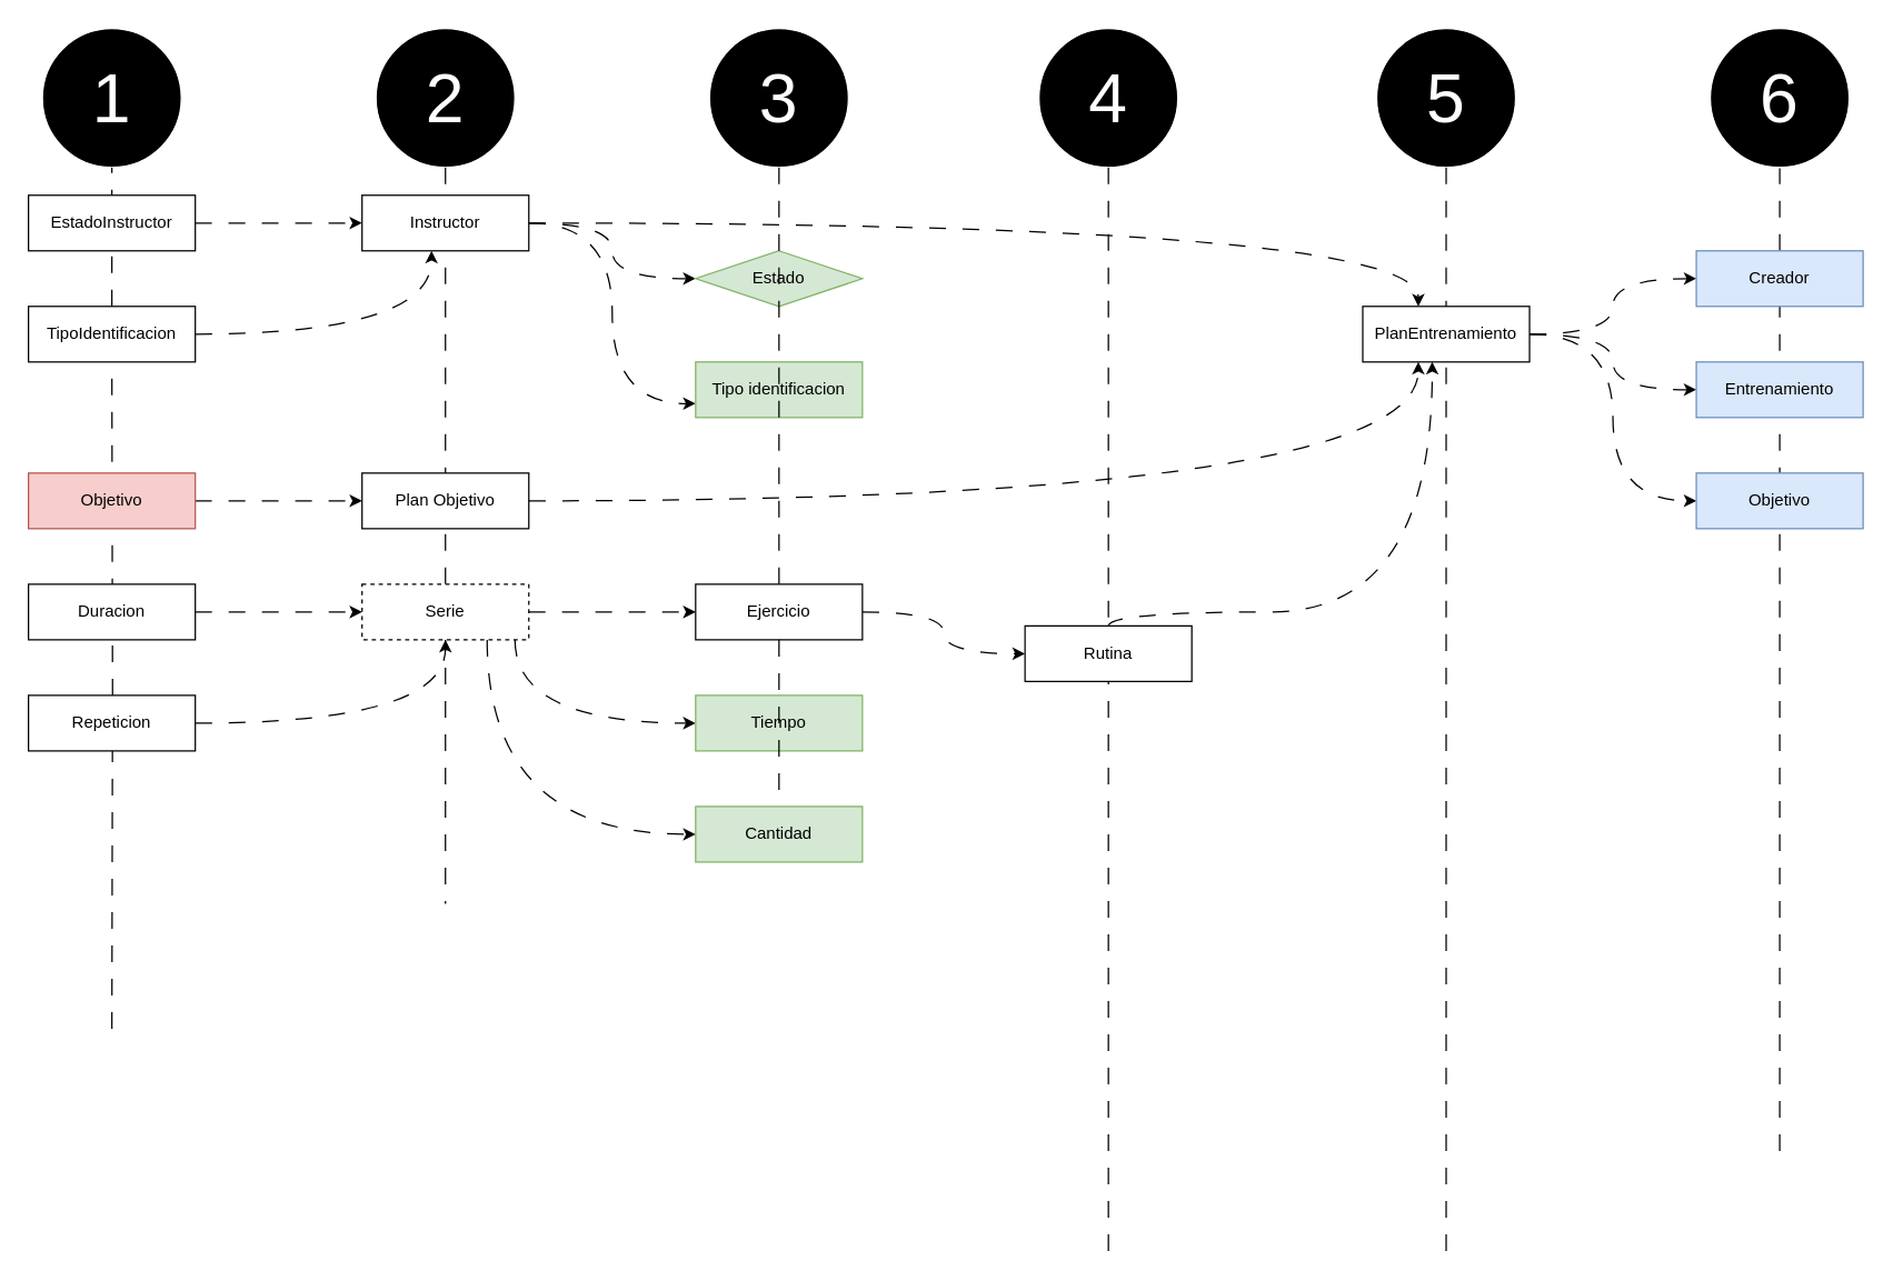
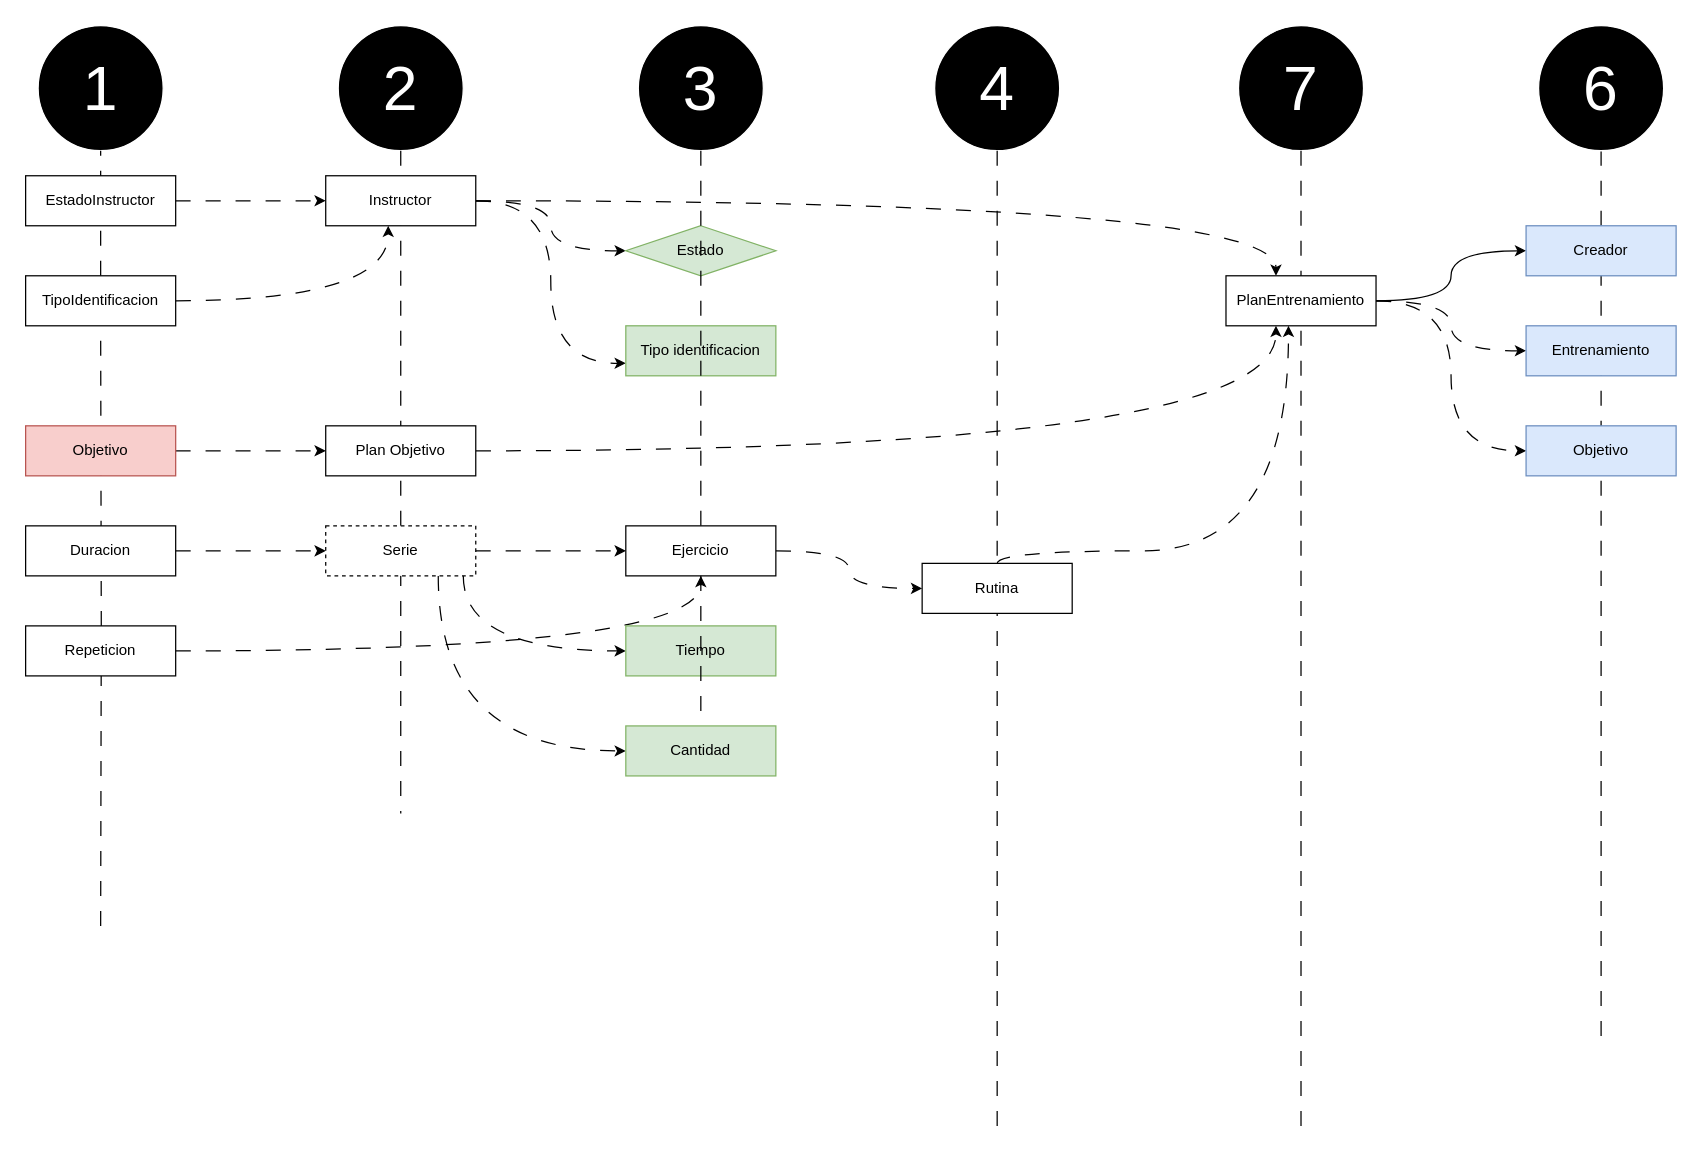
- <mxCell id="31" value="5" style="ellipse;whiteSpace=wrap;html=1;aspect=fixed;fillColor=#000000;strokeColor=#FFFFFF;fontColor=#FFFFFF;fontSize=50;" parent="1" vertex="1"><mxGeometry x="990" width="100" height="100" as="geometry" y="20" /></mxCell>
+ <mxCell id="31" value="7" style="ellipse;whiteSpace=wrap;html=1;aspect=fixed;fillColor=#000000;strokeColor=#FFFFFF;fontColor=#FFFFFF;fontSize=50;" parent="1" vertex="1"><mxGeometry x="990" width="100" height="100" as="geometry" y="20" /></mxCell>
- <mxCell id="38" style="edgeStyle=orthogonalEdgeStyle;rounded=0;orthogonalLoop=1;jettySize=auto;html=1;curved=1;dashed=1;dashPattern=12 12;" parent="1" source="41" target="44" edge="1"><mxGeometry relative="1" as="geometry" /></mxCell>
+ <mxCell id="38" style="edgeStyle=orthogonalEdgeStyle;rounded=0;orthogonalLoop=1;jettySize=auto;html=1;curved=1;dashed=0;dashPattern=12 12;" parent="1" source="41" target="44" edge="1"><mxGeometry relative="1" as="geometry" /></mxCell>
- <mxCell id="25" style="edgeStyle=orthogonalEdgeStyle;rounded=0;orthogonalLoop=1;jettySize=auto;html=1;curved=1;dashed=1;dashPattern=12 12;" parent="1" source="26" target="30" edge="1"><mxGeometry relative="1" as="geometry" /></mxCell>
+ <mxCell id="25" style="edgeStyle=orthogonalEdgeStyle;rounded=0;orthogonalLoop=1;jettySize=auto;html=1;curved=1;dashed=1;dashPattern=12 12;" parent="1" source="26" target="22" edge="1"><mxGeometry relative="1" as="geometry" /></mxCell>
